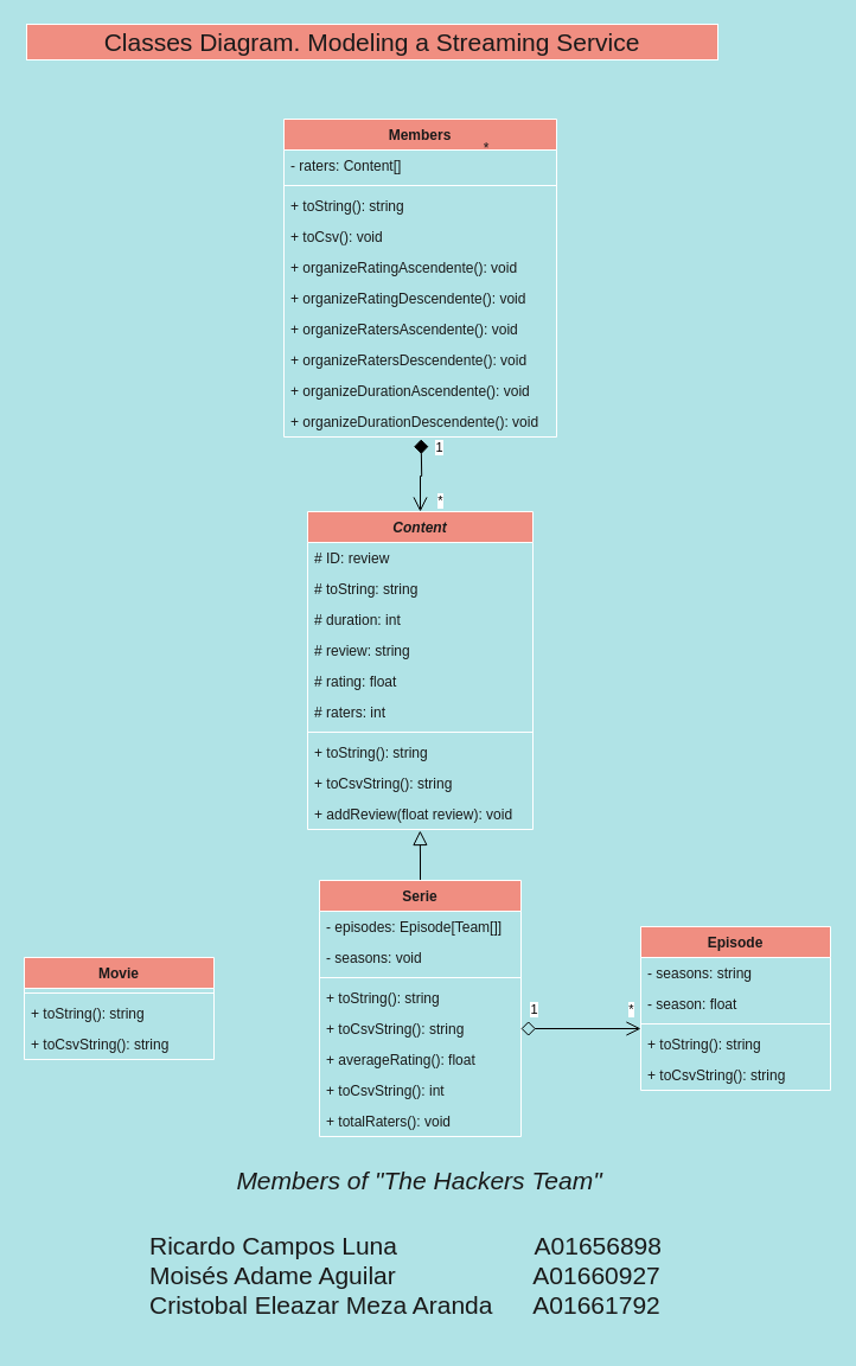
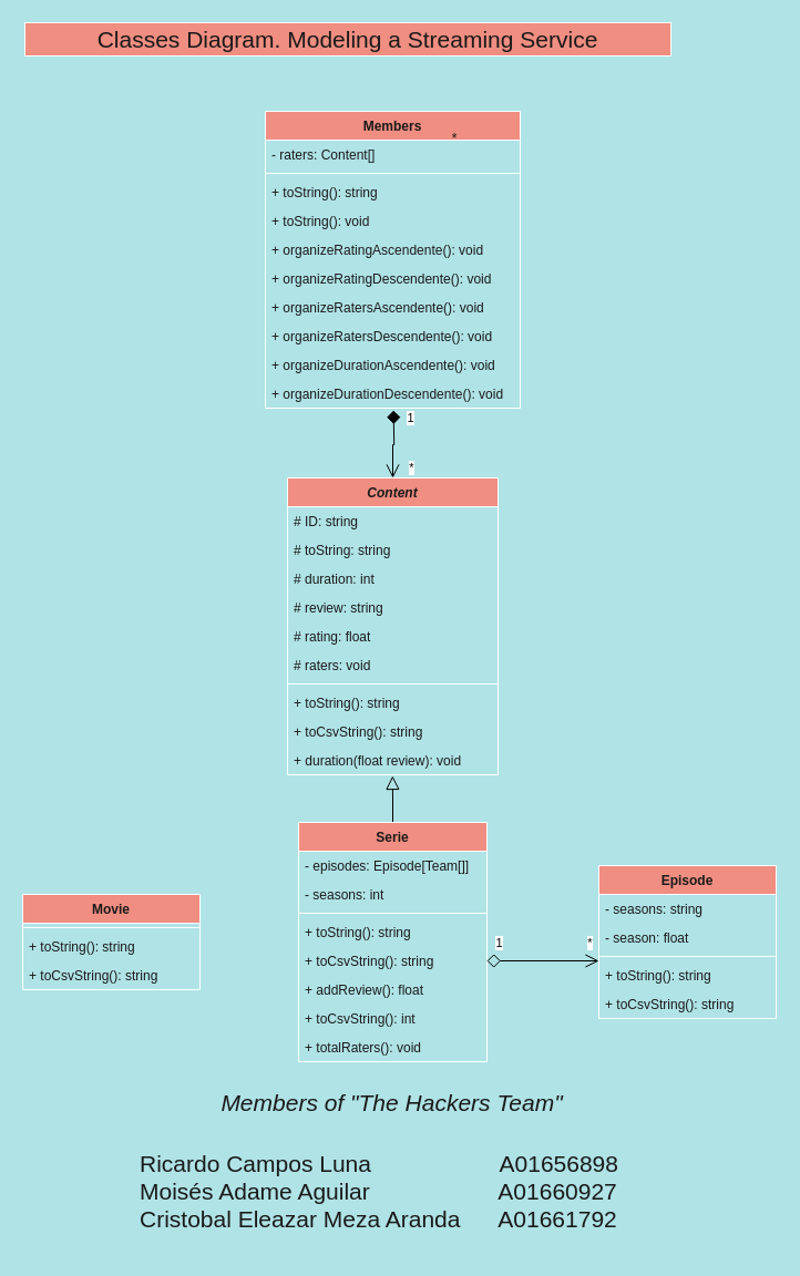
- <mxCell id="41" value="+ toCsv(): void" style="text;strokeColor=none;fillColor=none;align=left;verticalAlign=top;spacingLeft=4;spacingRight=4;overflow=hidden;rotatable=0;points=[[0,0.5],[1,0.5]];portConstraint=eastwest;fontColor=#1A1A1A;" parent="37" vertex="1"><mxGeometry y="86" width="230" height="26" as="geometry" /></mxCell>
+ <mxCell id="41" value="+ toString(): void" style="text;strokeColor=none;fillColor=none;align=left;verticalAlign=top;spacingLeft=4;spacingRight=4;overflow=hidden;rotatable=0;points=[[0,0.5],[1,0.5]];portConstraint=eastwest;fontColor=#1A1A1A;" parent="37" vertex="1"><mxGeometry y="86" width="230" height="26" as="geometry" /></mxCell>
- <mxCell id="6" value="# ID: review" style="text;align=left;verticalAlign=top;spacingLeft=4;spacingRight=4;overflow=hidden;rotatable=0;points=[[0,0.5],[1,0.5]];portConstraint=eastwest;fontColor=#1A1A1A;" parent="5" vertex="1"><mxGeometry y="26" width="190" height="26" as="geometry" /></mxCell>
+ <mxCell id="6" value="# ID: string" style="text;align=left;verticalAlign=top;spacingLeft=4;spacingRight=4;overflow=hidden;rotatable=0;points=[[0,0.5],[1,0.5]];portConstraint=eastwest;fontColor=#1A1A1A;" parent="5" vertex="1"><mxGeometry y="26" width="190" height="26" as="geometry" /></mxCell>
- <mxCell id="11" value="# raters: int" style="text;align=left;verticalAlign=top;spacingLeft=4;spacingRight=4;overflow=hidden;rotatable=0;points=[[0,0.5],[1,0.5]];portConstraint=eastwest;fontColor=#1A1A1A;" parent="5" vertex="1"><mxGeometry y="156" width="190" height="26" as="geometry" /></mxCell>
+ <mxCell id="11" value="# raters: void" style="text;align=left;verticalAlign=top;spacingLeft=4;spacingRight=4;overflow=hidden;rotatable=0;points=[[0,0.5],[1,0.5]];portConstraint=eastwest;fontColor=#1A1A1A;" parent="5" vertex="1"><mxGeometry y="156" width="190" height="26" as="geometry" /></mxCell>
- <mxCell id="15" value="+ addReview(float review): void" style="text;align=left;verticalAlign=top;spacingLeft=4;spacingRight=4;overflow=hidden;rotatable=0;points=[[0,0.5],[1,0.5]];portConstraint=eastwest;fontColor=#1A1A1A;" parent="5" vertex="1"><mxGeometry y="242" width="190" height="26" as="geometry" /></mxCell>
+ <mxCell id="15" value="+ duration(float review): void" style="text;align=left;verticalAlign=top;spacingLeft=4;spacingRight=4;overflow=hidden;rotatable=0;points=[[0,0.5],[1,0.5]];portConstraint=eastwest;fontColor=#1A1A1A;" parent="5" vertex="1"><mxGeometry y="242" width="190" height="26" as="geometry" /></mxCell>
- <mxCell id="30" value="- seasons: void" style="text;strokeColor=none;fillColor=none;align=left;verticalAlign=top;spacingLeft=4;spacingRight=4;overflow=hidden;rotatable=0;points=[[0,0.5],[1,0.5]];portConstraint=eastwest;fontColor=#1A1A1A;" parent="28" vertex="1"><mxGeometry y="52" width="170" height="26" as="geometry" /></mxCell>
+ <mxCell id="30" value="- seasons: int" style="text;strokeColor=none;fillColor=none;align=left;verticalAlign=top;spacingLeft=4;spacingRight=4;overflow=hidden;rotatable=0;points=[[0,0.5],[1,0.5]];portConstraint=eastwest;fontColor=#1A1A1A;" parent="28" vertex="1"><mxGeometry y="52" width="170" height="26" as="geometry" /></mxCell>
- <mxCell id="34" value="+ averageRating(): float" style="text;strokeColor=none;fillColor=none;align=left;verticalAlign=top;spacingLeft=4;spacingRight=4;overflow=hidden;rotatable=0;points=[[0,0.5],[1,0.5]];portConstraint=eastwest;fontColor=#1A1A1A;" parent="28" vertex="1"><mxGeometry y="138" width="170" height="26" as="geometry" /></mxCell>
+ <mxCell id="34" value="+ addReview(): float" style="text;strokeColor=none;fillColor=none;align=left;verticalAlign=top;spacingLeft=4;spacingRight=4;overflow=hidden;rotatable=0;points=[[0,0.5],[1,0.5]];portConstraint=eastwest;fontColor=#1A1A1A;" parent="28" vertex="1"><mxGeometry y="138" width="170" height="26" as="geometry" /></mxCell>
